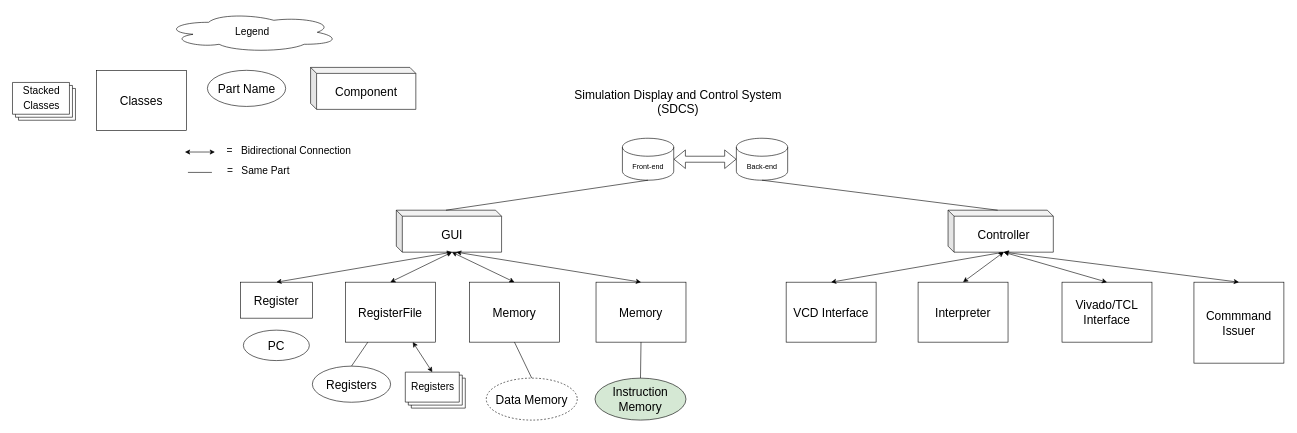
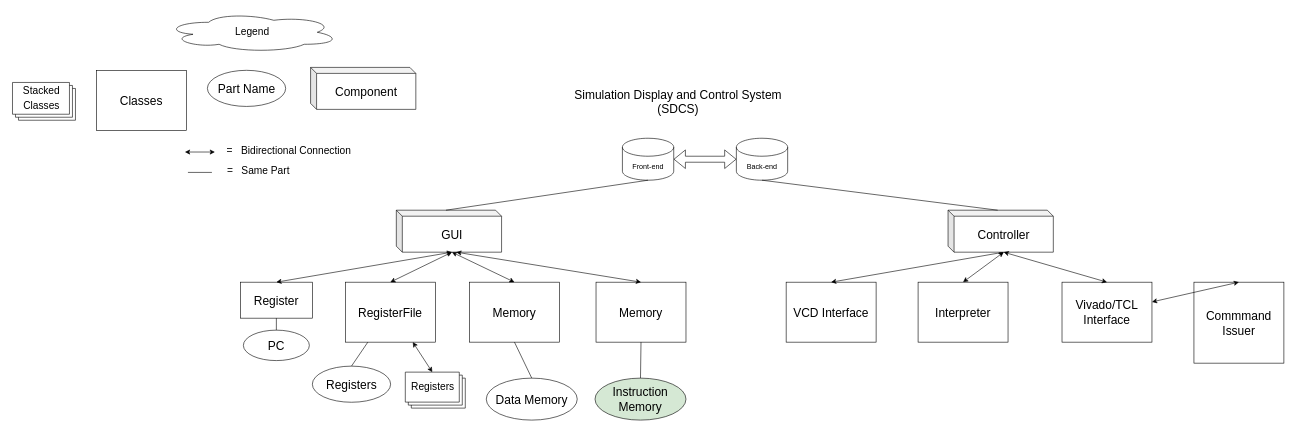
- <mxCell id="44" value="" style="endArrow=classic;startArrow=classic;html=1;fontSize=17;exitX=0.5;exitY=0;exitDx=0;exitDy=0;entryX=0;entryY=0;entryDx=92.75;entryDy=70;entryPerimeter=0;" edge="1" parent="1" source="43" target="34"><mxGeometry width="50" height="50" relative="1" as="geometry"><mxPoint x="1540" y="510" as="sourcePoint" /><mxPoint x="1590" y="460" as="targetPoint" /></mxGeometry></mxCell>
+ <mxCell id="44" value="" style="endArrow=classic;startArrow=classic;html=1;fontSize=17;exitX=0.5;exitY=0;exitDx=0;exitDy=0;" edge="1" parent="1" source="43" target="38"><mxGeometry width="50" height="50" relative="1" as="geometry"><mxPoint x="1540" y="510" as="sourcePoint" /><mxPoint x="1590" y="460" as="targetPoint" /></mxGeometry></mxCell>
+ <mxCell id="10" value="" style="endArrow=none;html=1;fontSize=20;exitX=0.5;exitY=0;exitDx=0;exitDy=0;entryX=0.5;entryY=1;entryDx=0;entryDy=0;" edge="1" parent="1" source="9" target="8"><mxGeometry width="50" height="50" relative="1" as="geometry"><mxPoint x="775" y="510" as="sourcePoint" /><mxPoint x="825" y="460" as="targetPoint" /></mxGeometry></mxCell>
- <mxCell id="28" value="Data Memory" style="ellipse;whiteSpace=wrap;html=1;fontSize=20;dashed=1;" vertex="1" parent="1"><mxGeometry x="810" y="630" width="151.67" height="70" as="geometry" /></mxCell>
+ <mxCell id="28" value="Data Memory" style="ellipse;whiteSpace=wrap;html=1;fontSize=20;" vertex="1" parent="1"><mxGeometry x="810" y="630" width="151.67" height="70" as="geometry" /></mxCell>
